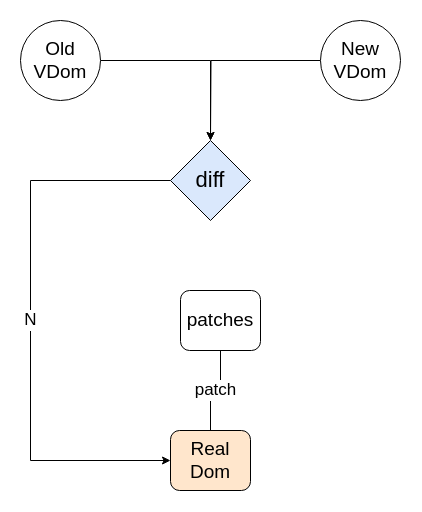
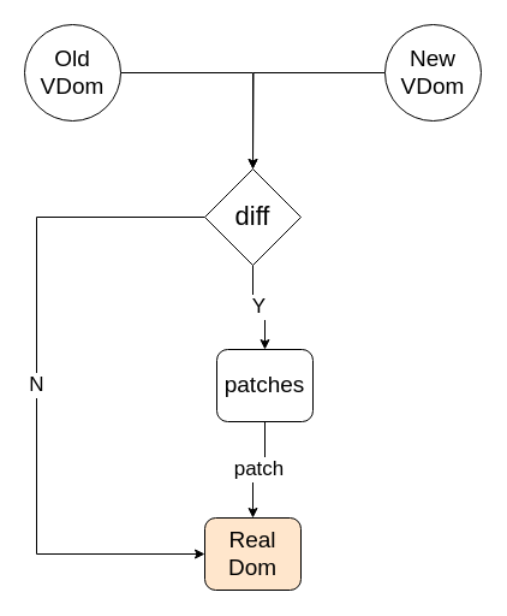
- <mxCell id="8" value="&lt;font style=&quot;font-size: 22px&quot;&gt;diff&lt;/font&gt;" style="rhombus;whiteSpace=wrap;html=1;fillColor=#dae8fc;" vertex="1" parent="1"><mxGeometry x="170" y="140" width="80" height="80" as="geometry" /></mxCell>
+ <mxCell id="8" value="&lt;font style=&quot;font-size: 22px&quot;&gt;diff&lt;/font&gt;" style="rhombus;whiteSpace=wrap;html=1;" vertex="1" parent="1"><mxGeometry x="170" y="140" width="80" height="80" as="geometry" /></mxCell>
+ <mxCell id="6" value="&lt;font style=&quot;font-size: 17px&quot;&gt;Y&lt;/font&gt;" style="edgeStyle=orthogonalEdgeStyle;rounded=0;orthogonalLoop=1;jettySize=auto;html=1;exitX=0.5;exitY=1;exitDx=0;exitDy=0;entryX=0.5;entryY=0;entryDx=0;entryDy=0;" edge="1" parent="1" source="8" target="10"><mxGeometry relative="1" as="geometry" /></mxCell>
- <mxCell id="9" value="&lt;font style=&quot;font-size: 17px&quot;&gt;patch&lt;/font&gt;" style="edgeStyle=orthogonalEdgeStyle;rounded=0;orthogonalLoop=1;jettySize=auto;html=1;exitX=0.5;exitY=1;exitDx=0;exitDy=0;entryX=0.5;entryY=0;entryDx=0;entryDy=0;endArrow=none;" edge="1" parent="1" source="10" target="11"><mxGeometry relative="1" as="geometry" /></mxCell>
+ <mxCell id="9" value="&lt;font style=&quot;font-size: 17px&quot;&gt;patch&lt;/font&gt;" style="edgeStyle=orthogonalEdgeStyle;rounded=0;orthogonalLoop=1;jettySize=auto;html=1;exitX=0.5;exitY=1;exitDx=0;exitDy=0;entryX=0.5;entryY=0;entryDx=0;entryDy=0;" edge="1" parent="1" source="10" target="11"><mxGeometry relative="1" as="geometry" /></mxCell>
